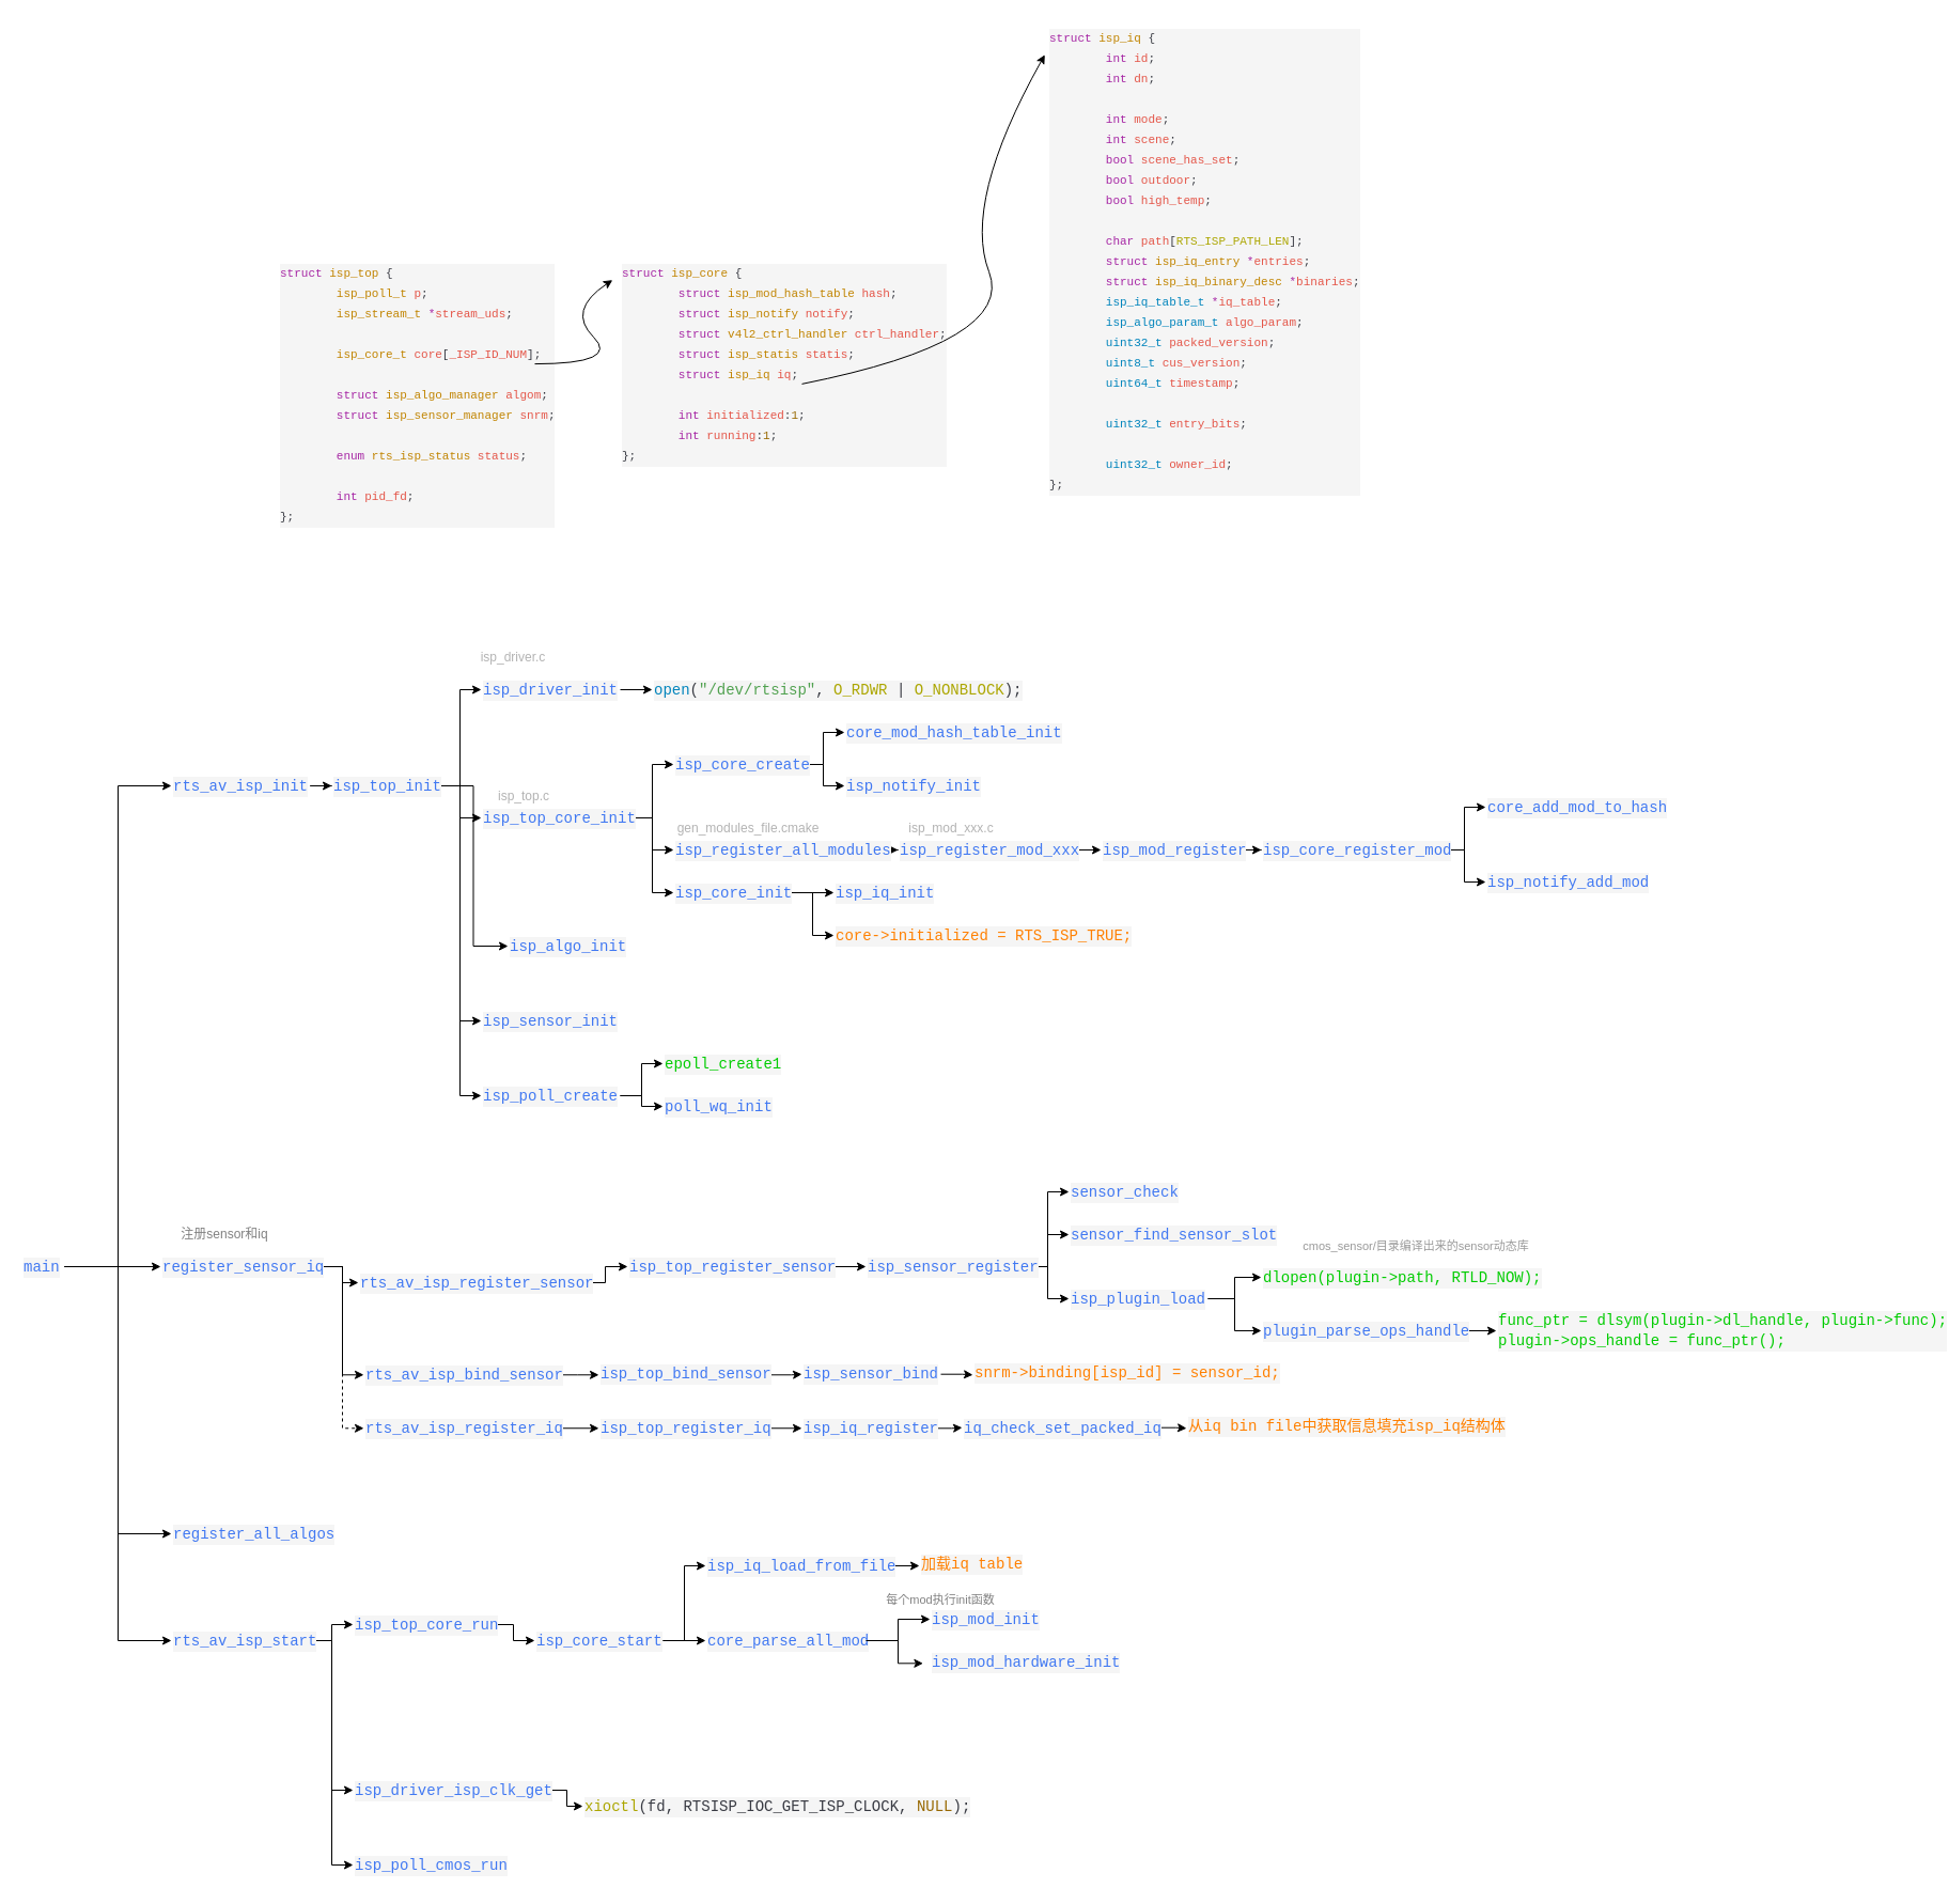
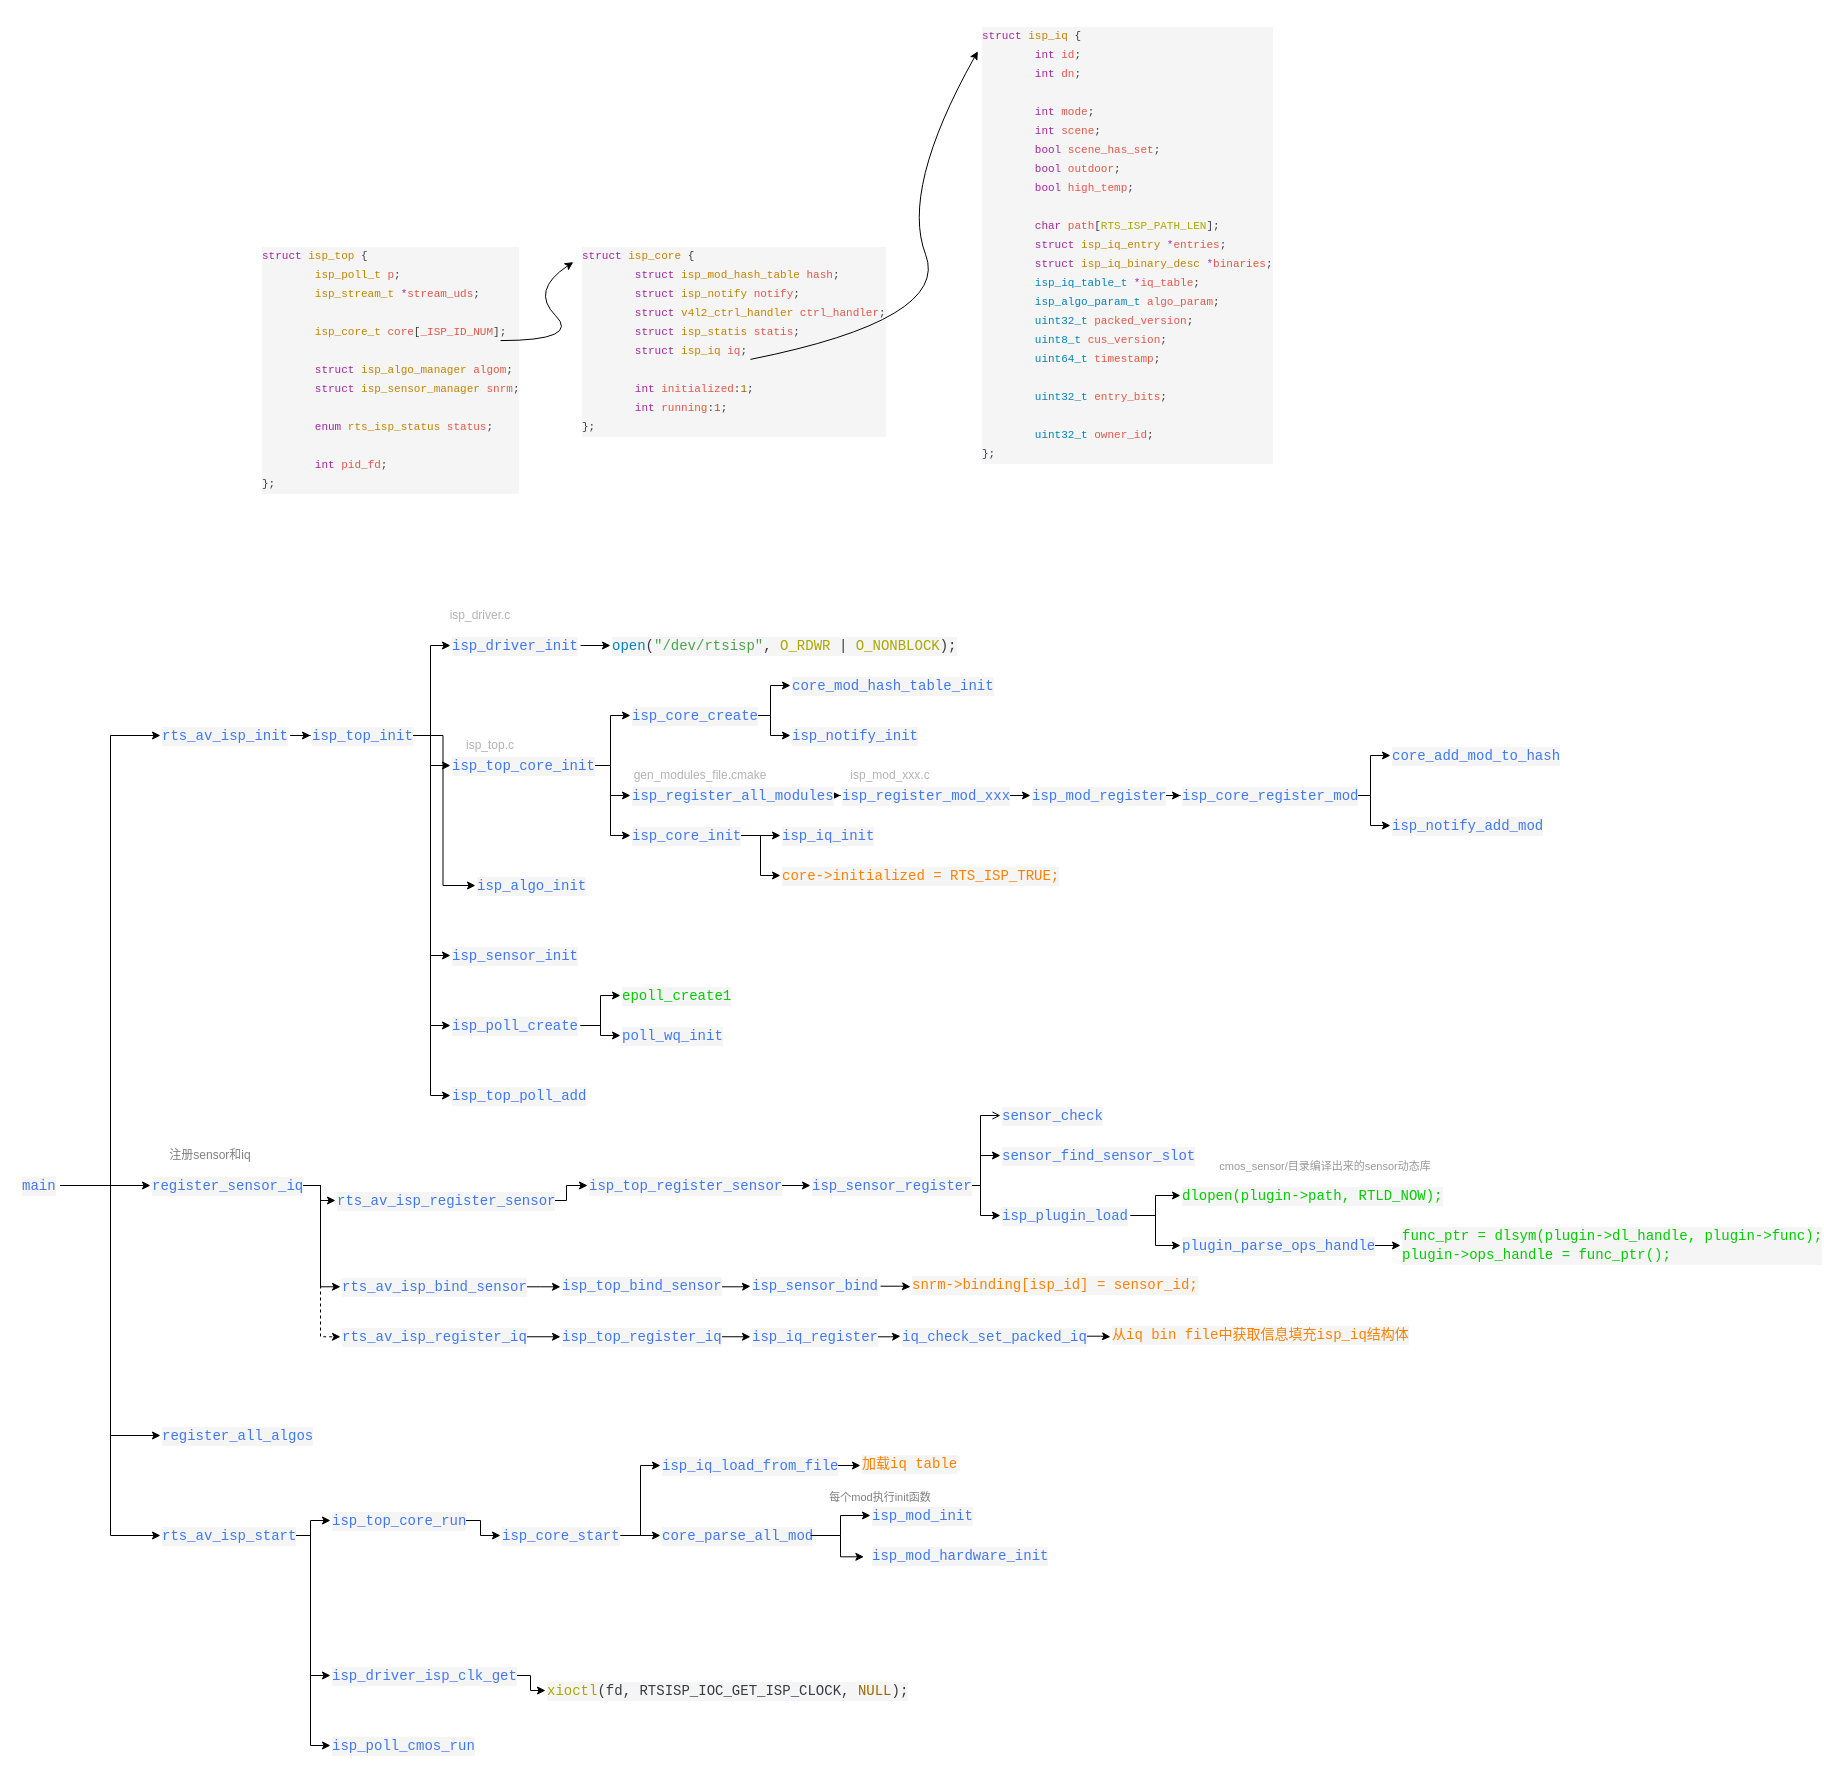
+ <mxCell id="9" style="edgeStyle=orthogonalEdgeStyle;rounded=0;orthogonalLoop=1;jettySize=auto;html=1;exitX=1;exitY=0.5;exitDx=0;exitDy=0;entryX=0;entryY=0.5;entryDx=0;entryDy=0;" parent="1" source="10" target="44" edge="1"><mxGeometry relative="1" as="geometry" /></mxCell>
+ <mxCell id="44" value="&lt;div style=&quot;color: #383a42;background-color: #f5f5f5;font-family: Consolas, 'Courier New', monospace;font-weight: normal;font-size: 14px;line-height: 19px;white-space: pre;&quot;&gt;&lt;div&gt;&lt;span style=&quot;color: #4078f2;&quot;&gt;isp_top_poll_add&lt;/span&gt;&lt;/div&gt;&lt;/div&gt;" style="text;whiteSpace=wrap;html=1;" parent="1" vertex="1"><mxGeometry x="450" y="1080" width="130" height="30" as="geometry" /></mxCell>
- <mxCell id="60" style="edgeStyle=orthogonalEdgeStyle;rounded=0;orthogonalLoop=1;jettySize=auto;html=1;exitX=1;exitY=0.5;exitDx=0;exitDy=0;entryX=0;entryY=0.5;entryDx=0;entryDy=0;" parent="1" source="63" target="64" edge="1"><mxGeometry relative="1" as="geometry" /></mxCell>
+ <mxCell id="60" style="edgeStyle=orthogonalEdgeStyle;rounded=0;orthogonalLoop=1;jettySize=auto;html=1;exitX=1;exitY=0.5;exitDx=0;exitDy=0;entryX=0;entryY=0.5;entryDx=0;entryDy=0;endArrow=open;" parent="1" source="63" target="64" edge="1"><mxGeometry relative="1" as="geometry" /></mxCell>
